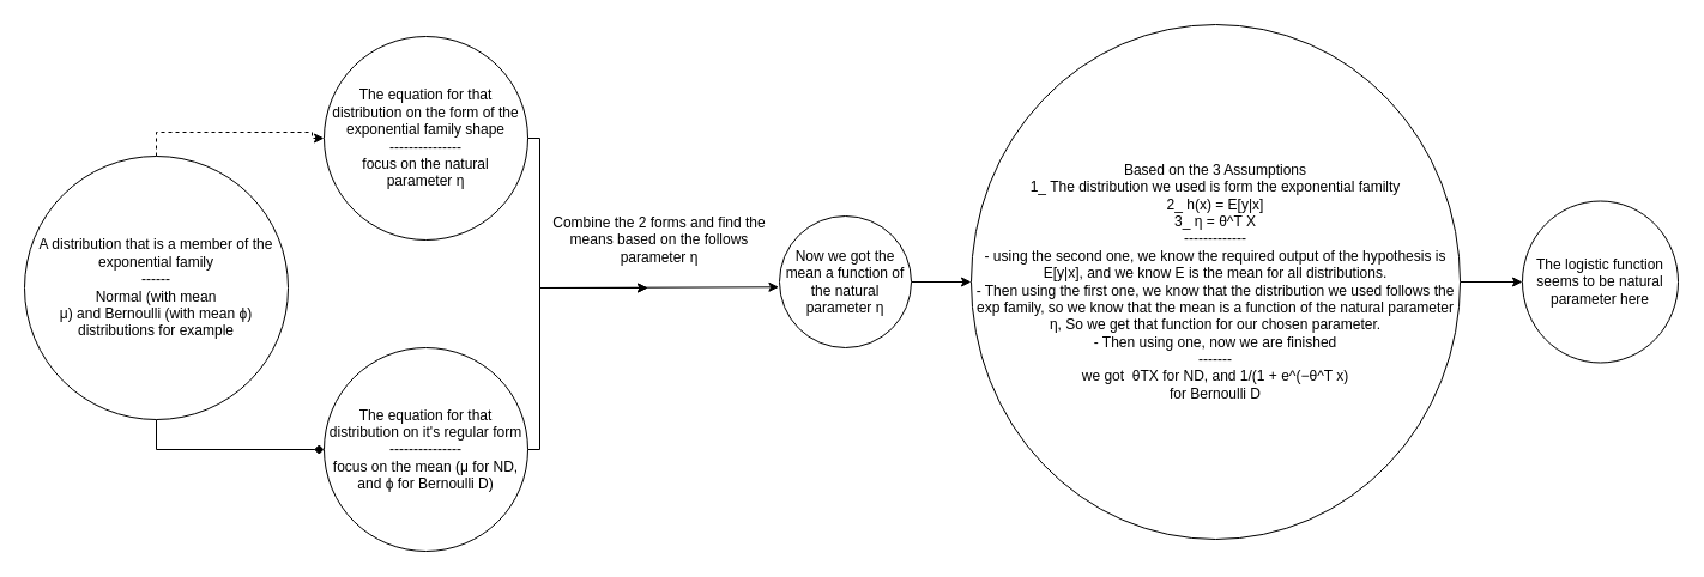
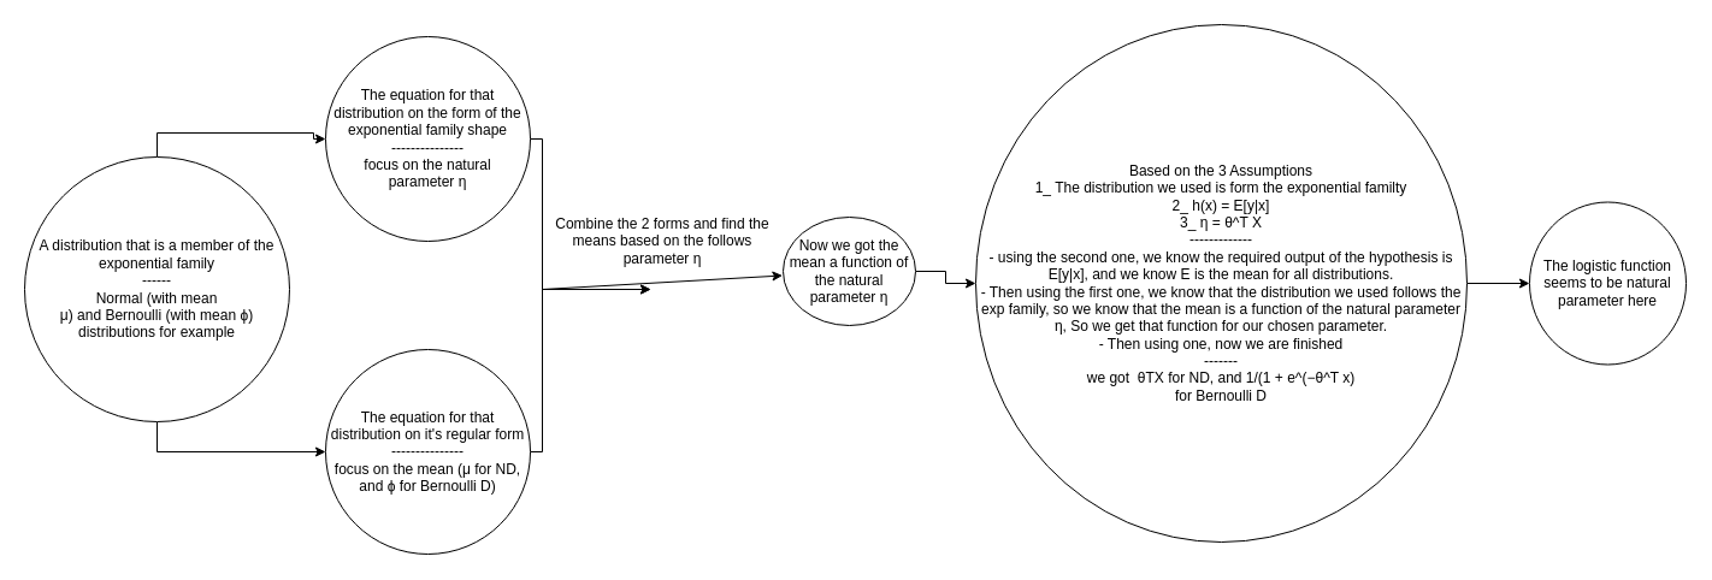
- <mxCell id="2" style="edgeStyle=orthogonalEdgeStyle;rounded=0;orthogonalLoop=1;jettySize=auto;html=1;exitX=0.5;exitY=0;exitDx=0;exitDy=0;dashed=1;" edge="1" parent="1" source="4" target="6"><mxGeometry relative="1" as="geometry" /></mxCell>
+ <mxCell id="2" style="edgeStyle=orthogonalEdgeStyle;rounded=0;orthogonalLoop=1;jettySize=auto;html=1;exitX=0.5;exitY=0;exitDx=0;exitDy=0;" edge="1" parent="1" source="4" target="6"><mxGeometry relative="1" as="geometry" /></mxCell>
- <mxCell id="10" value="Now we got the mean a function of the natural parameter η" style="ellipse;whiteSpace=wrap;html=1;" vertex="1" parent="1"><mxGeometry x="650" y="180" width="110" height="110" as="geometry" /></mxCell>
+ <mxCell id="10" value="Now we got the mean a function of the natural parameter η" style="ellipse;whiteSpace=wrap;html=1;" vertex="1" parent="1"><mxGeometry x="650" y="180" width="110" height="90" as="geometry" /></mxCell>
- <mxCell id="3" style="edgeStyle=orthogonalEdgeStyle;rounded=0;orthogonalLoop=1;jettySize=auto;html=1;exitX=0.5;exitY=1;exitDx=0;exitDy=0;endArrow=diamond;" edge="1" parent="1" source="4" target="8"><mxGeometry relative="1" as="geometry" /></mxCell>
+ <mxCell id="3" style="edgeStyle=orthogonalEdgeStyle;rounded=0;orthogonalLoop=1;jettySize=auto;html=1;exitX=0.5;exitY=1;exitDx=0;exitDy=0;" edge="1" parent="1" source="4" target="8"><mxGeometry relative="1" as="geometry" /></mxCell>
